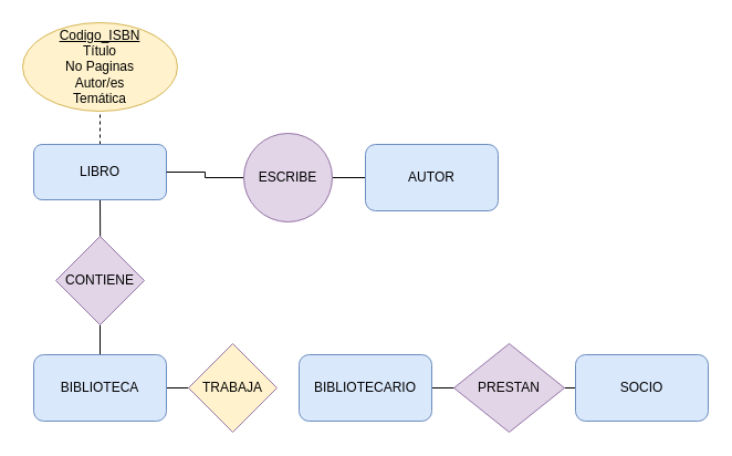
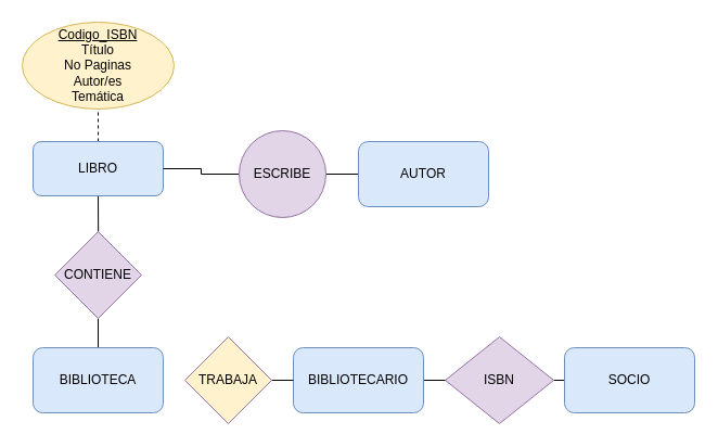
- <mxCell id="11" style="edgeStyle=orthogonalEdgeStyle;rounded=0;orthogonalLoop=1;jettySize=auto;html=1;exitX=1;exitY=0.5;exitDx=0;exitDy=0;entryX=0;entryY=0.5;entryDx=0;entryDy=0;endArrow=none;endFill=0;" edge="1" parent="1" source="12" target="19"><mxGeometry relative="1" as="geometry" /></mxCell>
+ <mxCell id="18" style="edgeStyle=orthogonalEdgeStyle;rounded=0;orthogonalLoop=1;jettySize=auto;html=1;exitX=1;exitY=0.5;exitDx=0;exitDy=0;entryX=0;entryY=0.5;entryDx=0;entryDy=0;endArrow=none;endFill=0;" edge="1" parent="1" source="19" target="17"><mxGeometry relative="1" as="geometry" /></mxCell>
- <mxCell id="15" value="PRESTAN" style="rhombus;whiteSpace=wrap;html=1;fillColor=#e1d5e7;strokeColor=#9673a6;" vertex="1" parent="1"><mxGeometry x="410" y="310" width="100" height="80" as="geometry" /></mxCell>
+ <mxCell id="15" value="ISBN" style="rhombus;whiteSpace=wrap;html=1;fillColor=#e1d5e7;strokeColor=#9673a6;" vertex="1" parent="1"><mxGeometry x="410" y="310" width="100" height="80" as="geometry" /></mxCell>
